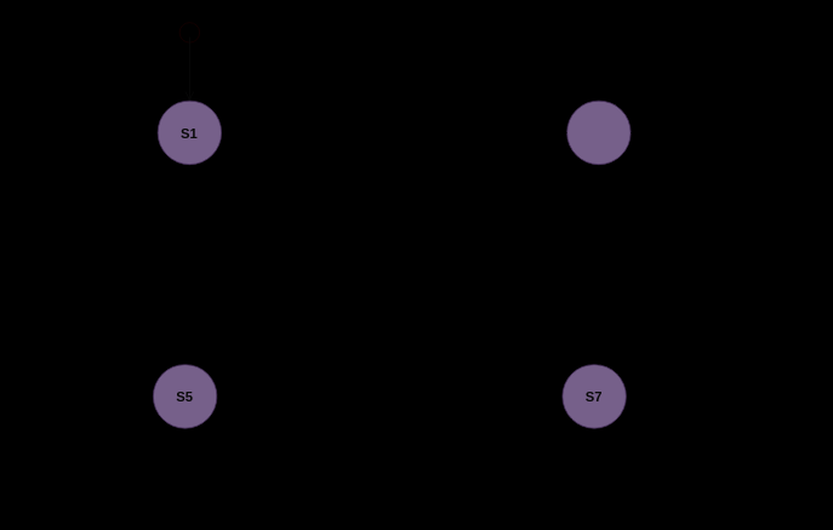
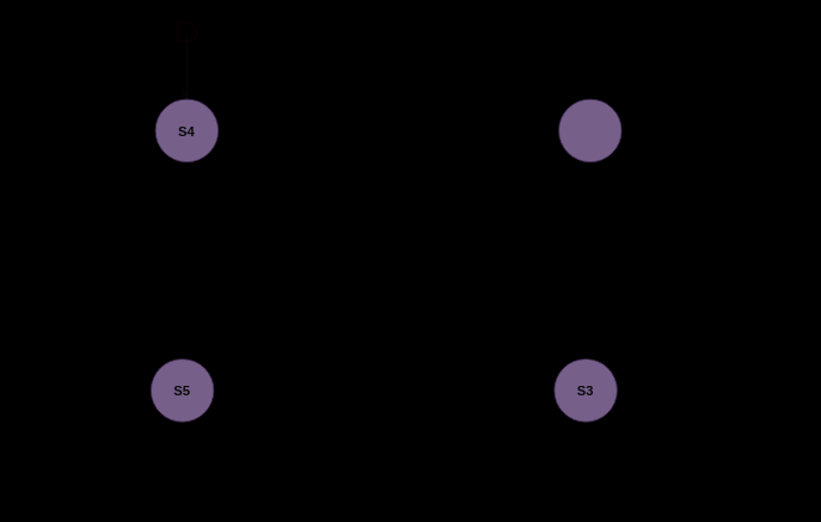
- <mxCell id="8" value="&lt;b&gt;&lt;font style=&quot;font-size: 15px;&quot; color=&quot;#0a0a0a&quot;&gt;S1&lt;/font&gt;&lt;/b&gt;" style="text;html=1;strokeColor=none;fillColor=none;align=center;verticalAlign=middle;whiteSpace=wrap;rounded=0;" parent="1" vertex="1"><mxGeometry x="178" y="130" width="60" height="30" as="geometry" /></mxCell>
+ <mxCell id="8" value="&lt;b&gt;&lt;font style=&quot;font-size: 15px;&quot; color=&quot;#0a0a0a&quot;&gt;S4&lt;/font&gt;&lt;/b&gt;" style="text;html=1;strokeColor=none;fillColor=none;align=center;verticalAlign=middle;whiteSpace=wrap;rounded=0;" parent="1" vertex="1"><mxGeometry x="178" y="130" width="60" height="30" as="geometry" /></mxCell>
- <mxCell id="10" value="&lt;b&gt;&lt;font style=&quot;font-size: 15px;&quot; color=&quot;#0a0a0a&quot;&gt;S7&lt;/font&gt;&lt;/b&gt;" style="text;html=1;strokeColor=none;fillColor=none;align=center;verticalAlign=middle;whiteSpace=wrap;rounded=0;" parent="1" vertex="1"><mxGeometry x="623" y="420" width="60" height="30" as="geometry" /></mxCell>
+ <mxCell id="10" value="&lt;b&gt;&lt;font style=&quot;font-size: 15px;&quot; color=&quot;#0a0a0a&quot;&gt;S3&lt;/font&gt;&lt;/b&gt;" style="text;html=1;strokeColor=none;fillColor=none;align=center;verticalAlign=middle;whiteSpace=wrap;rounded=0;" parent="1" vertex="1"><mxGeometry x="623" y="420" width="60" height="30" as="geometry" /></mxCell>
